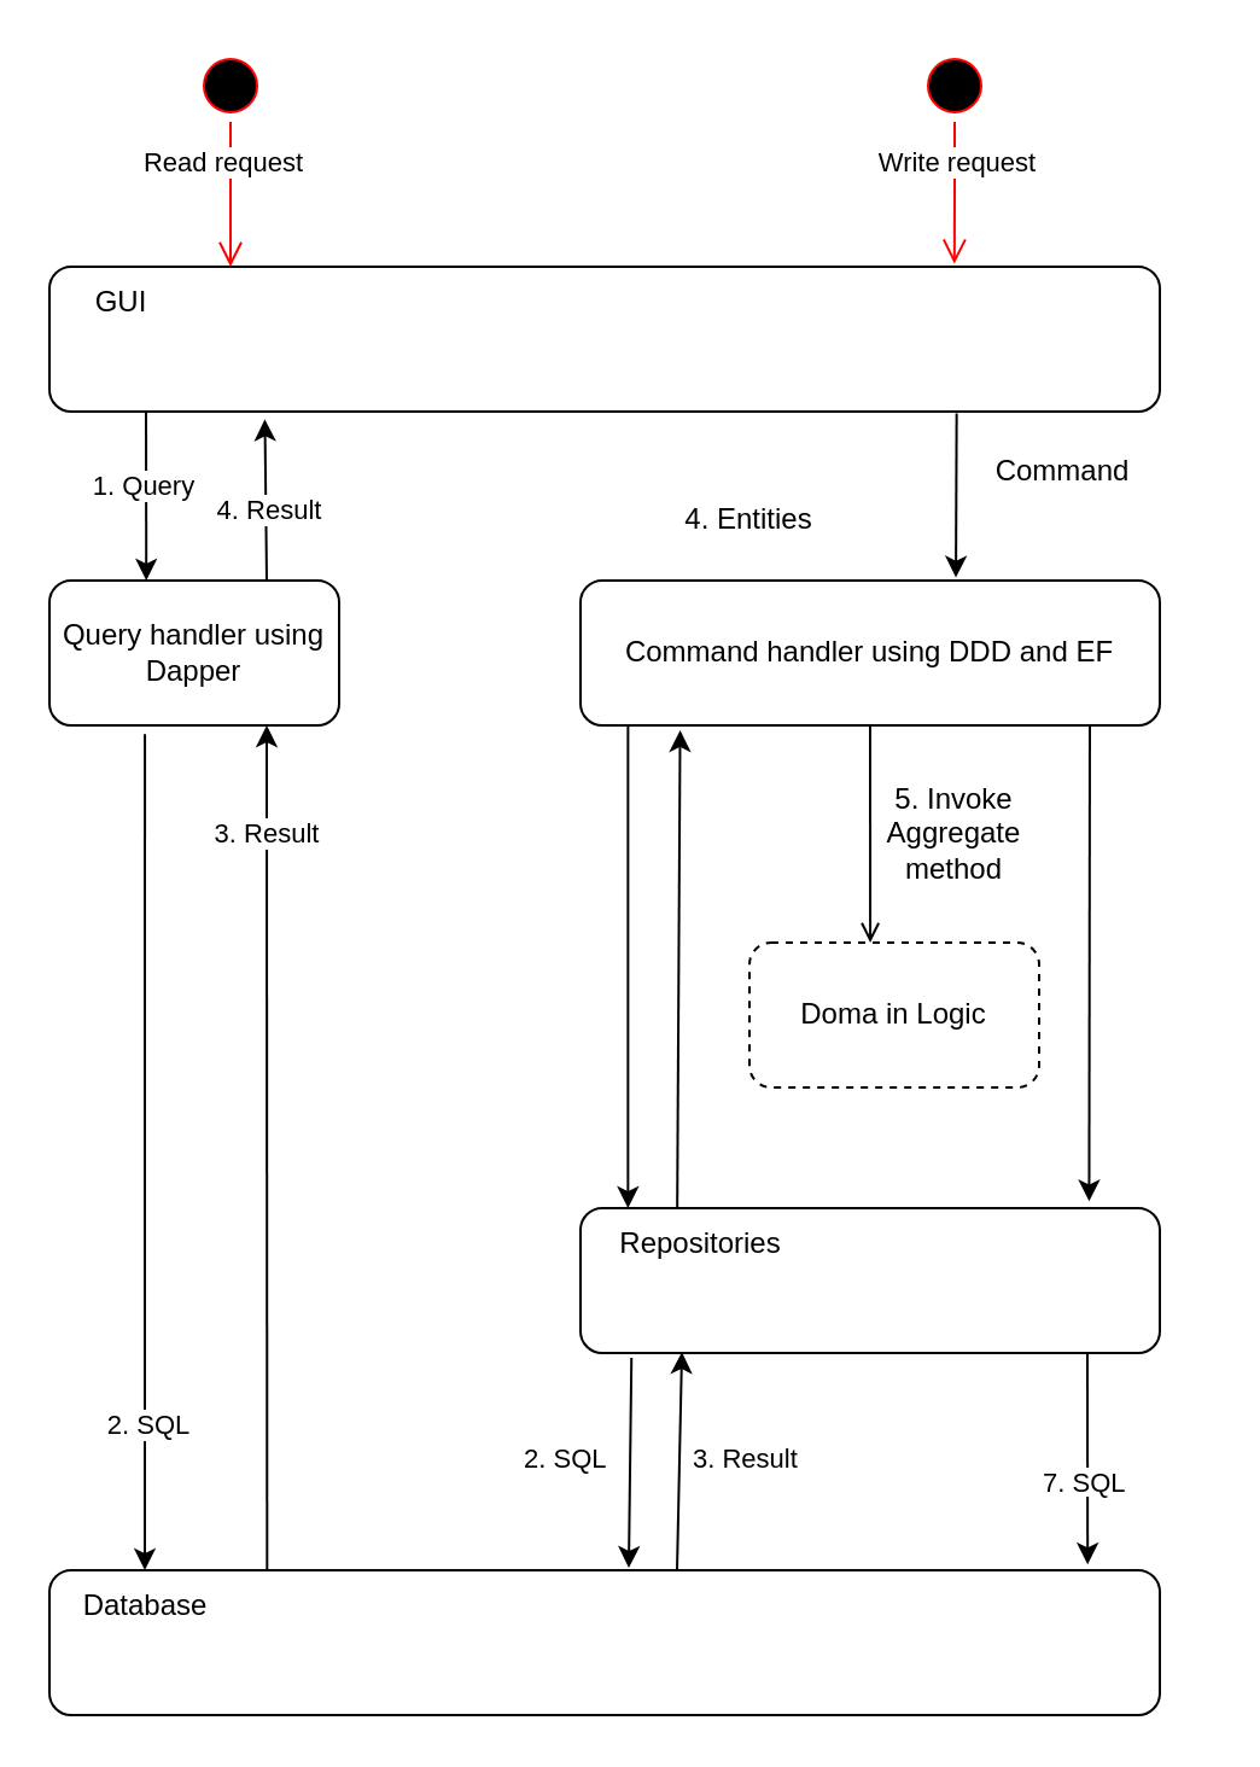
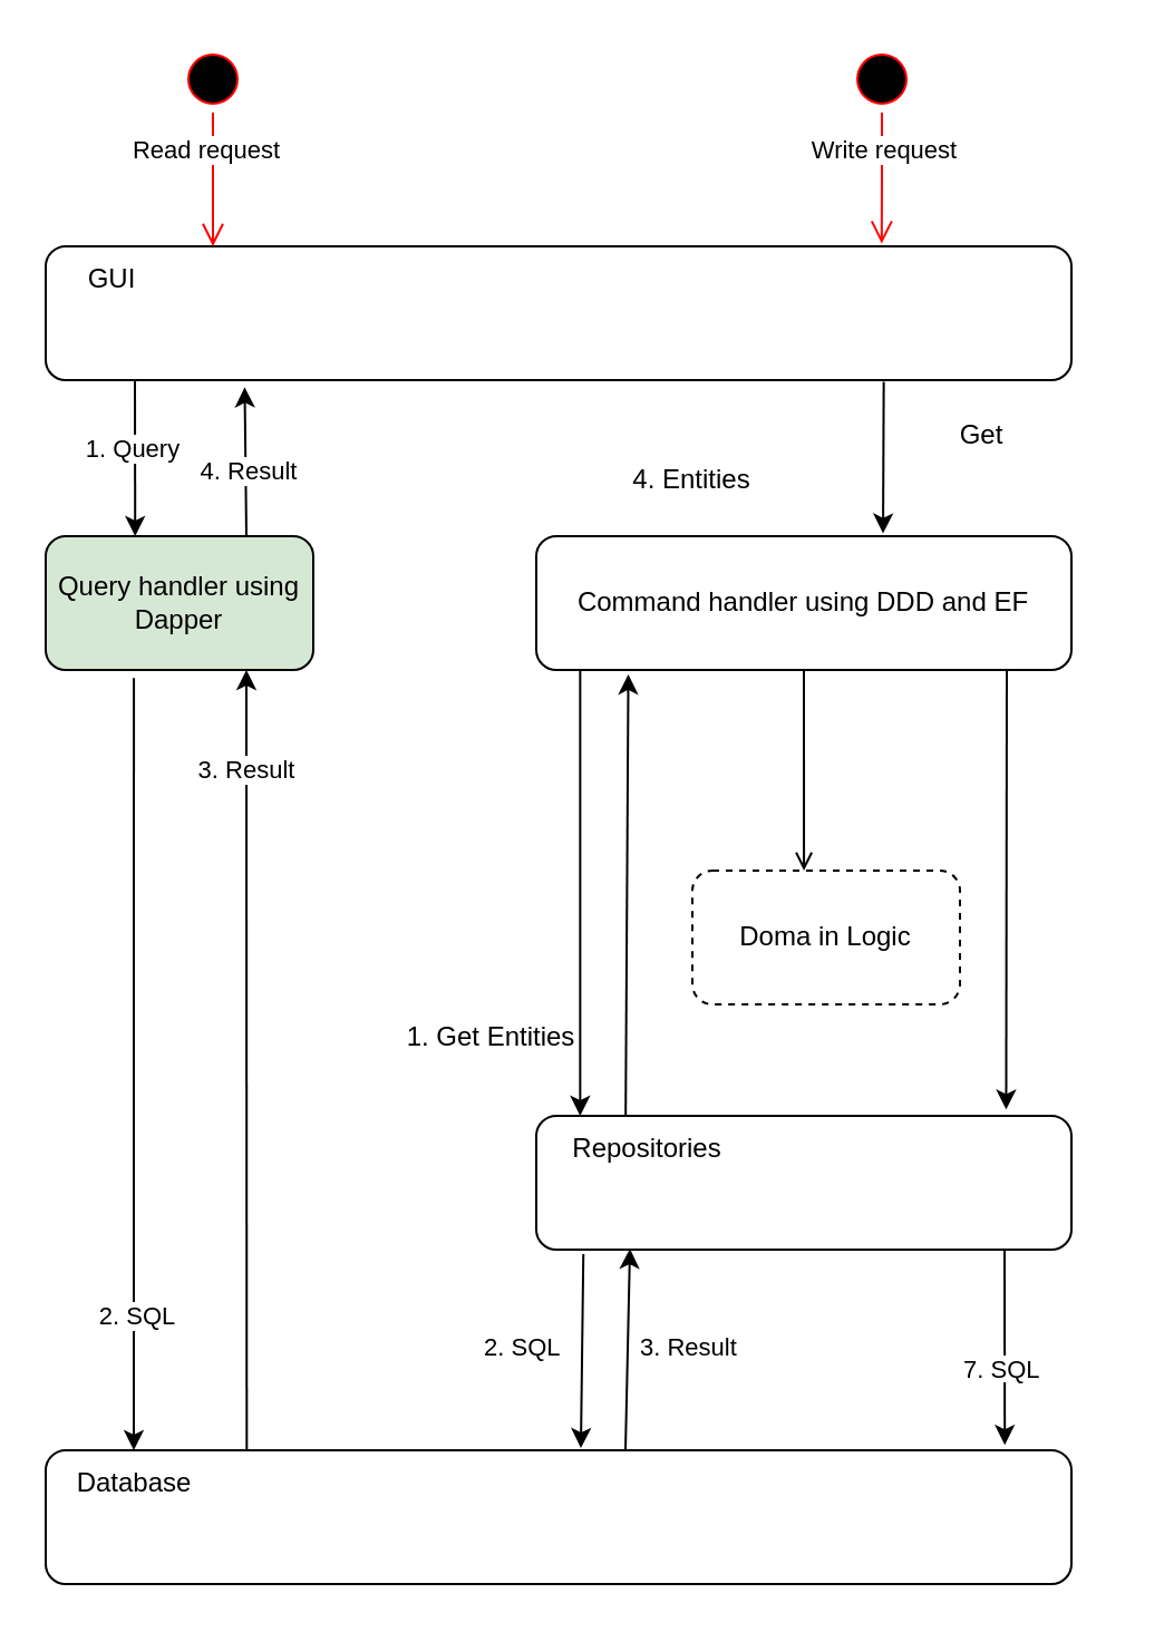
- <mxCell id="25" value="Command" style="text;html=1;align=center;verticalAlign=middle;whiteSpace=wrap;rounded=0;" vertex="1" parent="1"><mxGeometry x="410" y="180" width="60" height="30" as="geometry" /></mxCell>
+ <mxCell id="25" value="Get" style="text;html=1;align=center;verticalAlign=middle;whiteSpace=wrap;rounded=0;" vertex="1" parent="1"><mxGeometry x="410" y="180" width="60" height="30" as="geometry" /></mxCell>
- <mxCell id="10" value="Query handler using Dapper" style="rounded=1;whiteSpace=wrap;html=1;" vertex="1" parent="1"><mxGeometry x="20" y="240" width="120" height="60" as="geometry" /></mxCell>
+ <mxCell id="10" value="Query handler using Dapper" style="rounded=1;whiteSpace=wrap;html=1;fillColor=#d5e8d4;" vertex="1" parent="1"><mxGeometry x="20" y="240" width="120" height="60" as="geometry" /></mxCell>
- <mxCell id="38" value="5.&amp;nbsp;Invoke Aggregate method" style="text;html=1;align=center;verticalAlign=middle;whiteSpace=wrap;rounded=0;" vertex="1" parent="1"><mxGeometry x="365" y="330" width="60" height="30" as="geometry" /></mxCell>
+ <mxCell id="34" value="1. Get Entities" style="text;html=1;align=center;verticalAlign=middle;whiteSpace=wrap;rounded=0;" vertex="1" parent="1"><mxGeometry x="180" y="450" width="80" height="30" as="geometry" /></mxCell>
